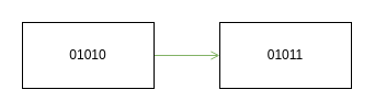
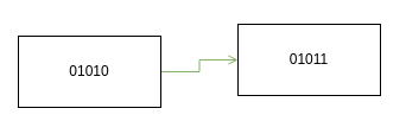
- <mxCell id="4" value="01010" style="rounded=0;whiteSpace=wrap;html=1;" vertex="1" parent="2"><mxGeometry x="20" y="20" width="120" height="60" as="geometry" /></mxCell>
+ <mxCell id="4" value="01010" style="rounded=0;whiteSpace=wrap;html=1;" vertex="1" parent="2"><mxGeometry x="15" y="30" width="120" height="60" as="geometry" /></mxCell>
